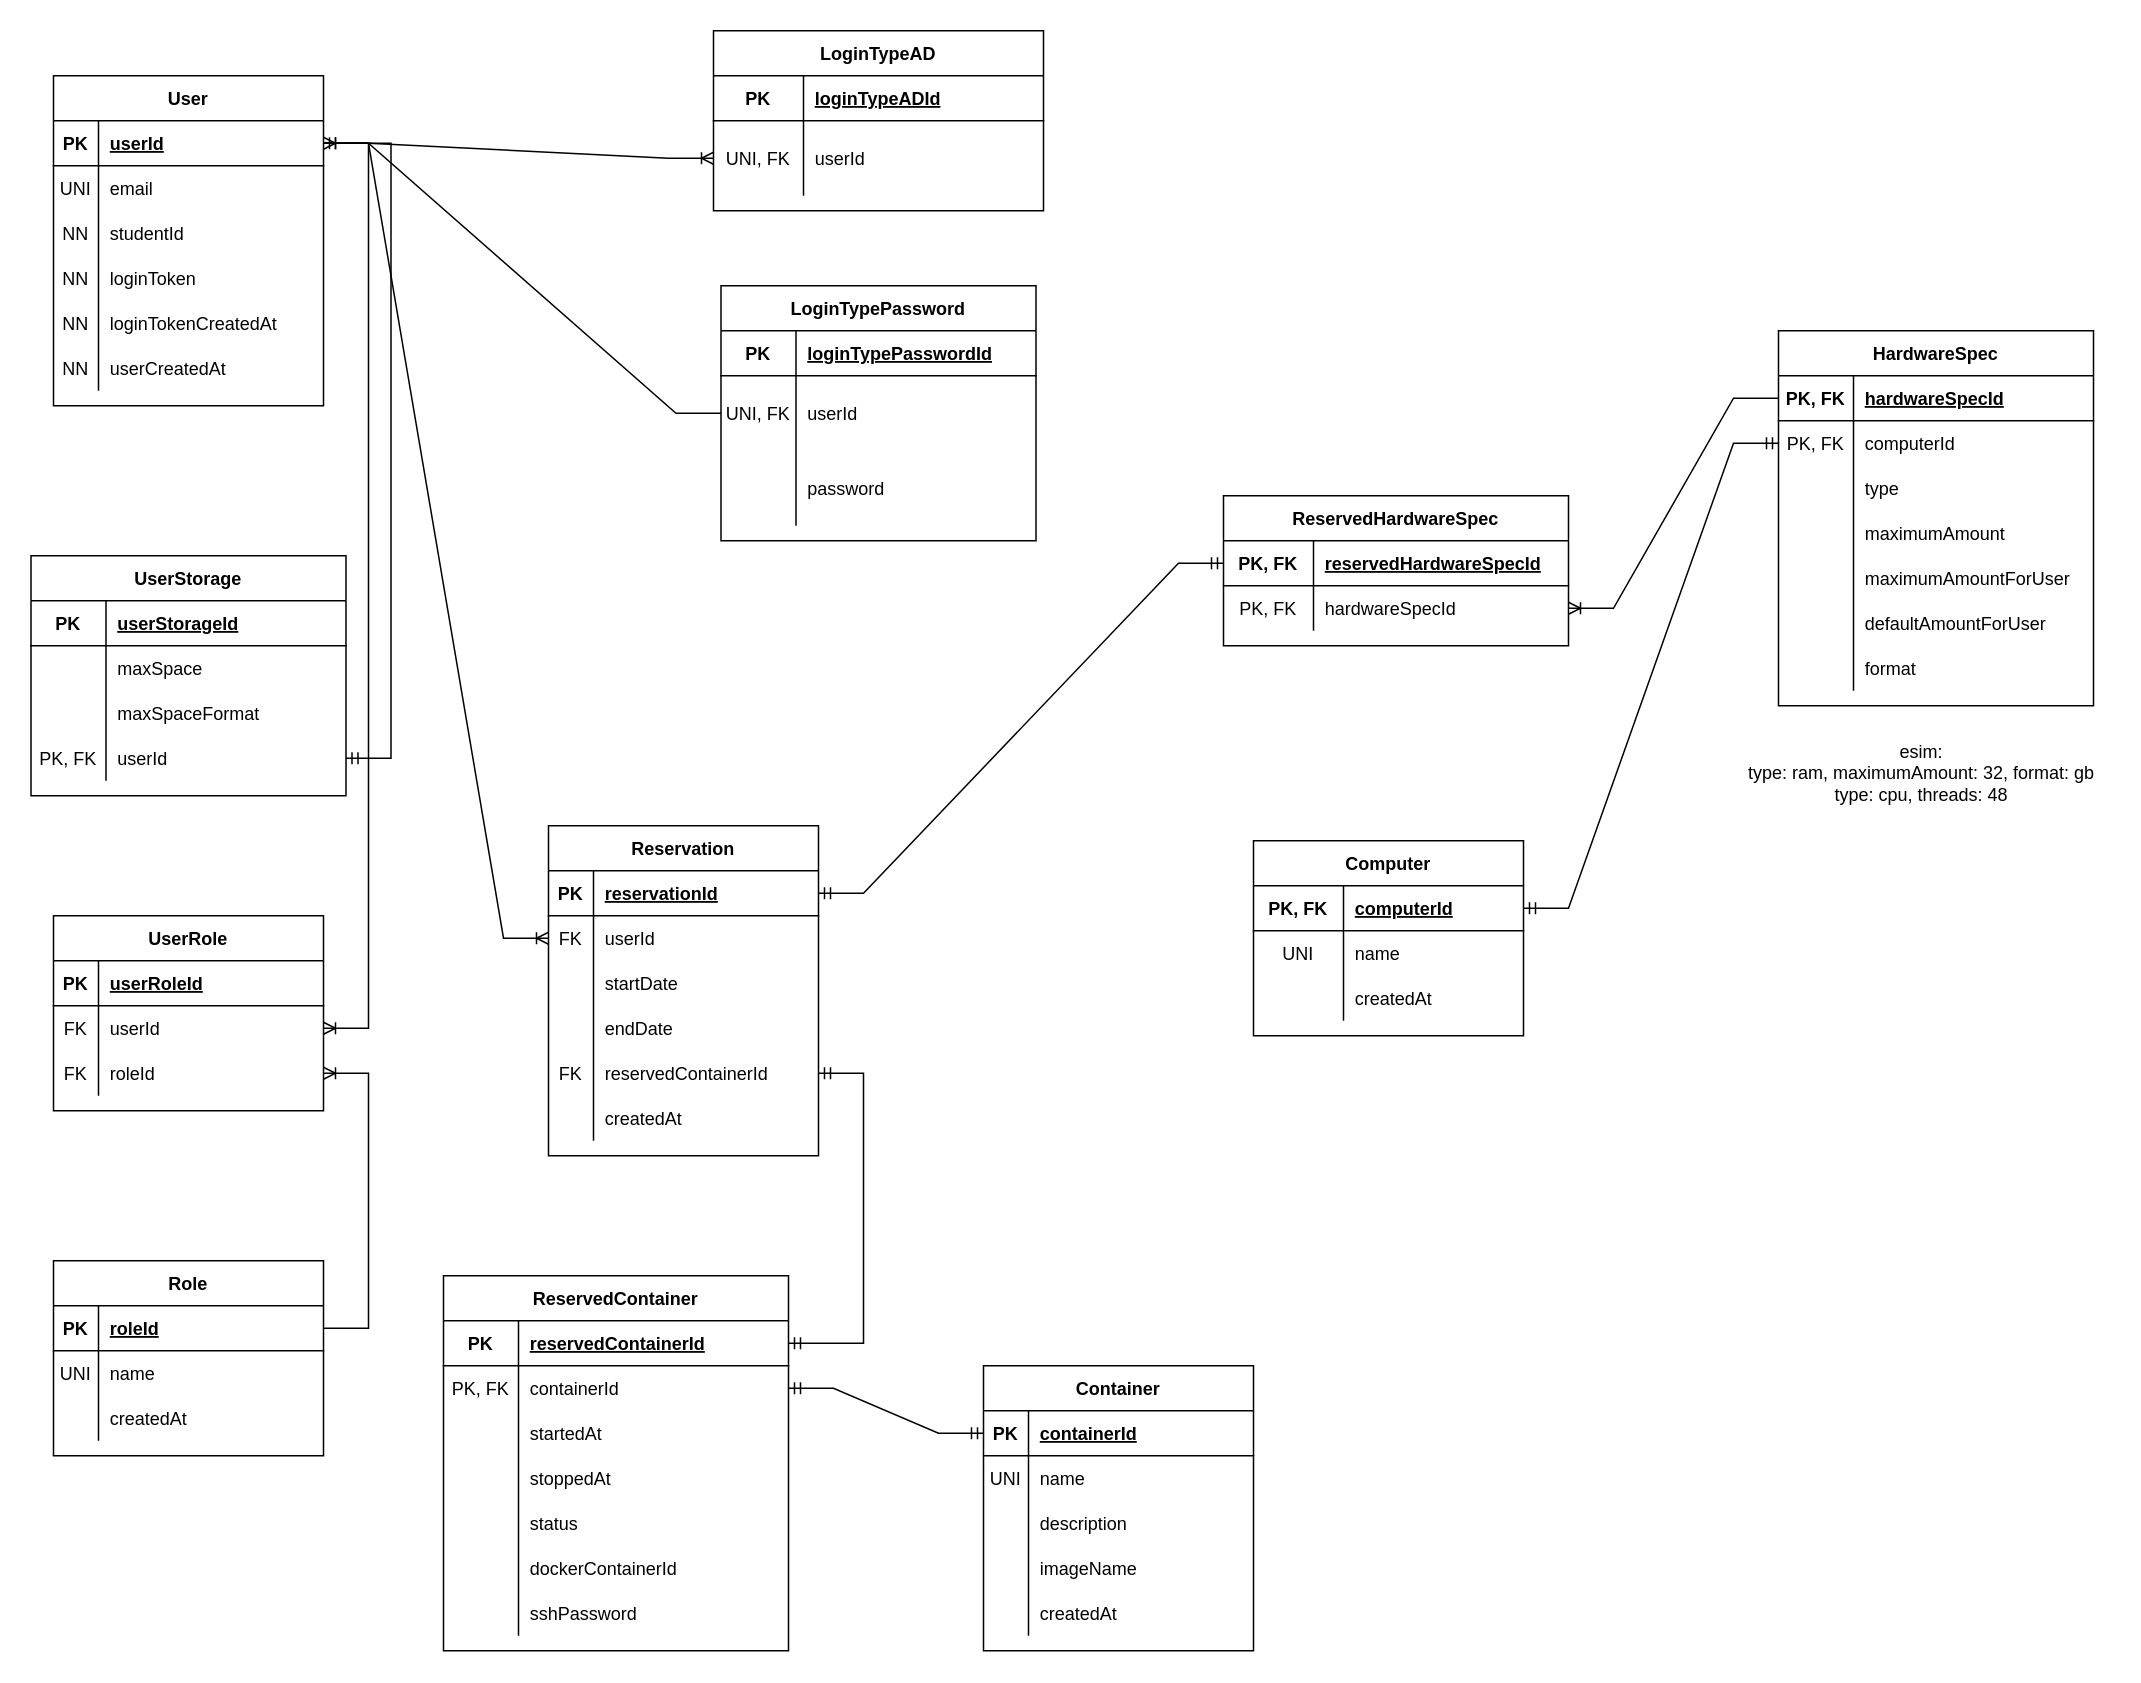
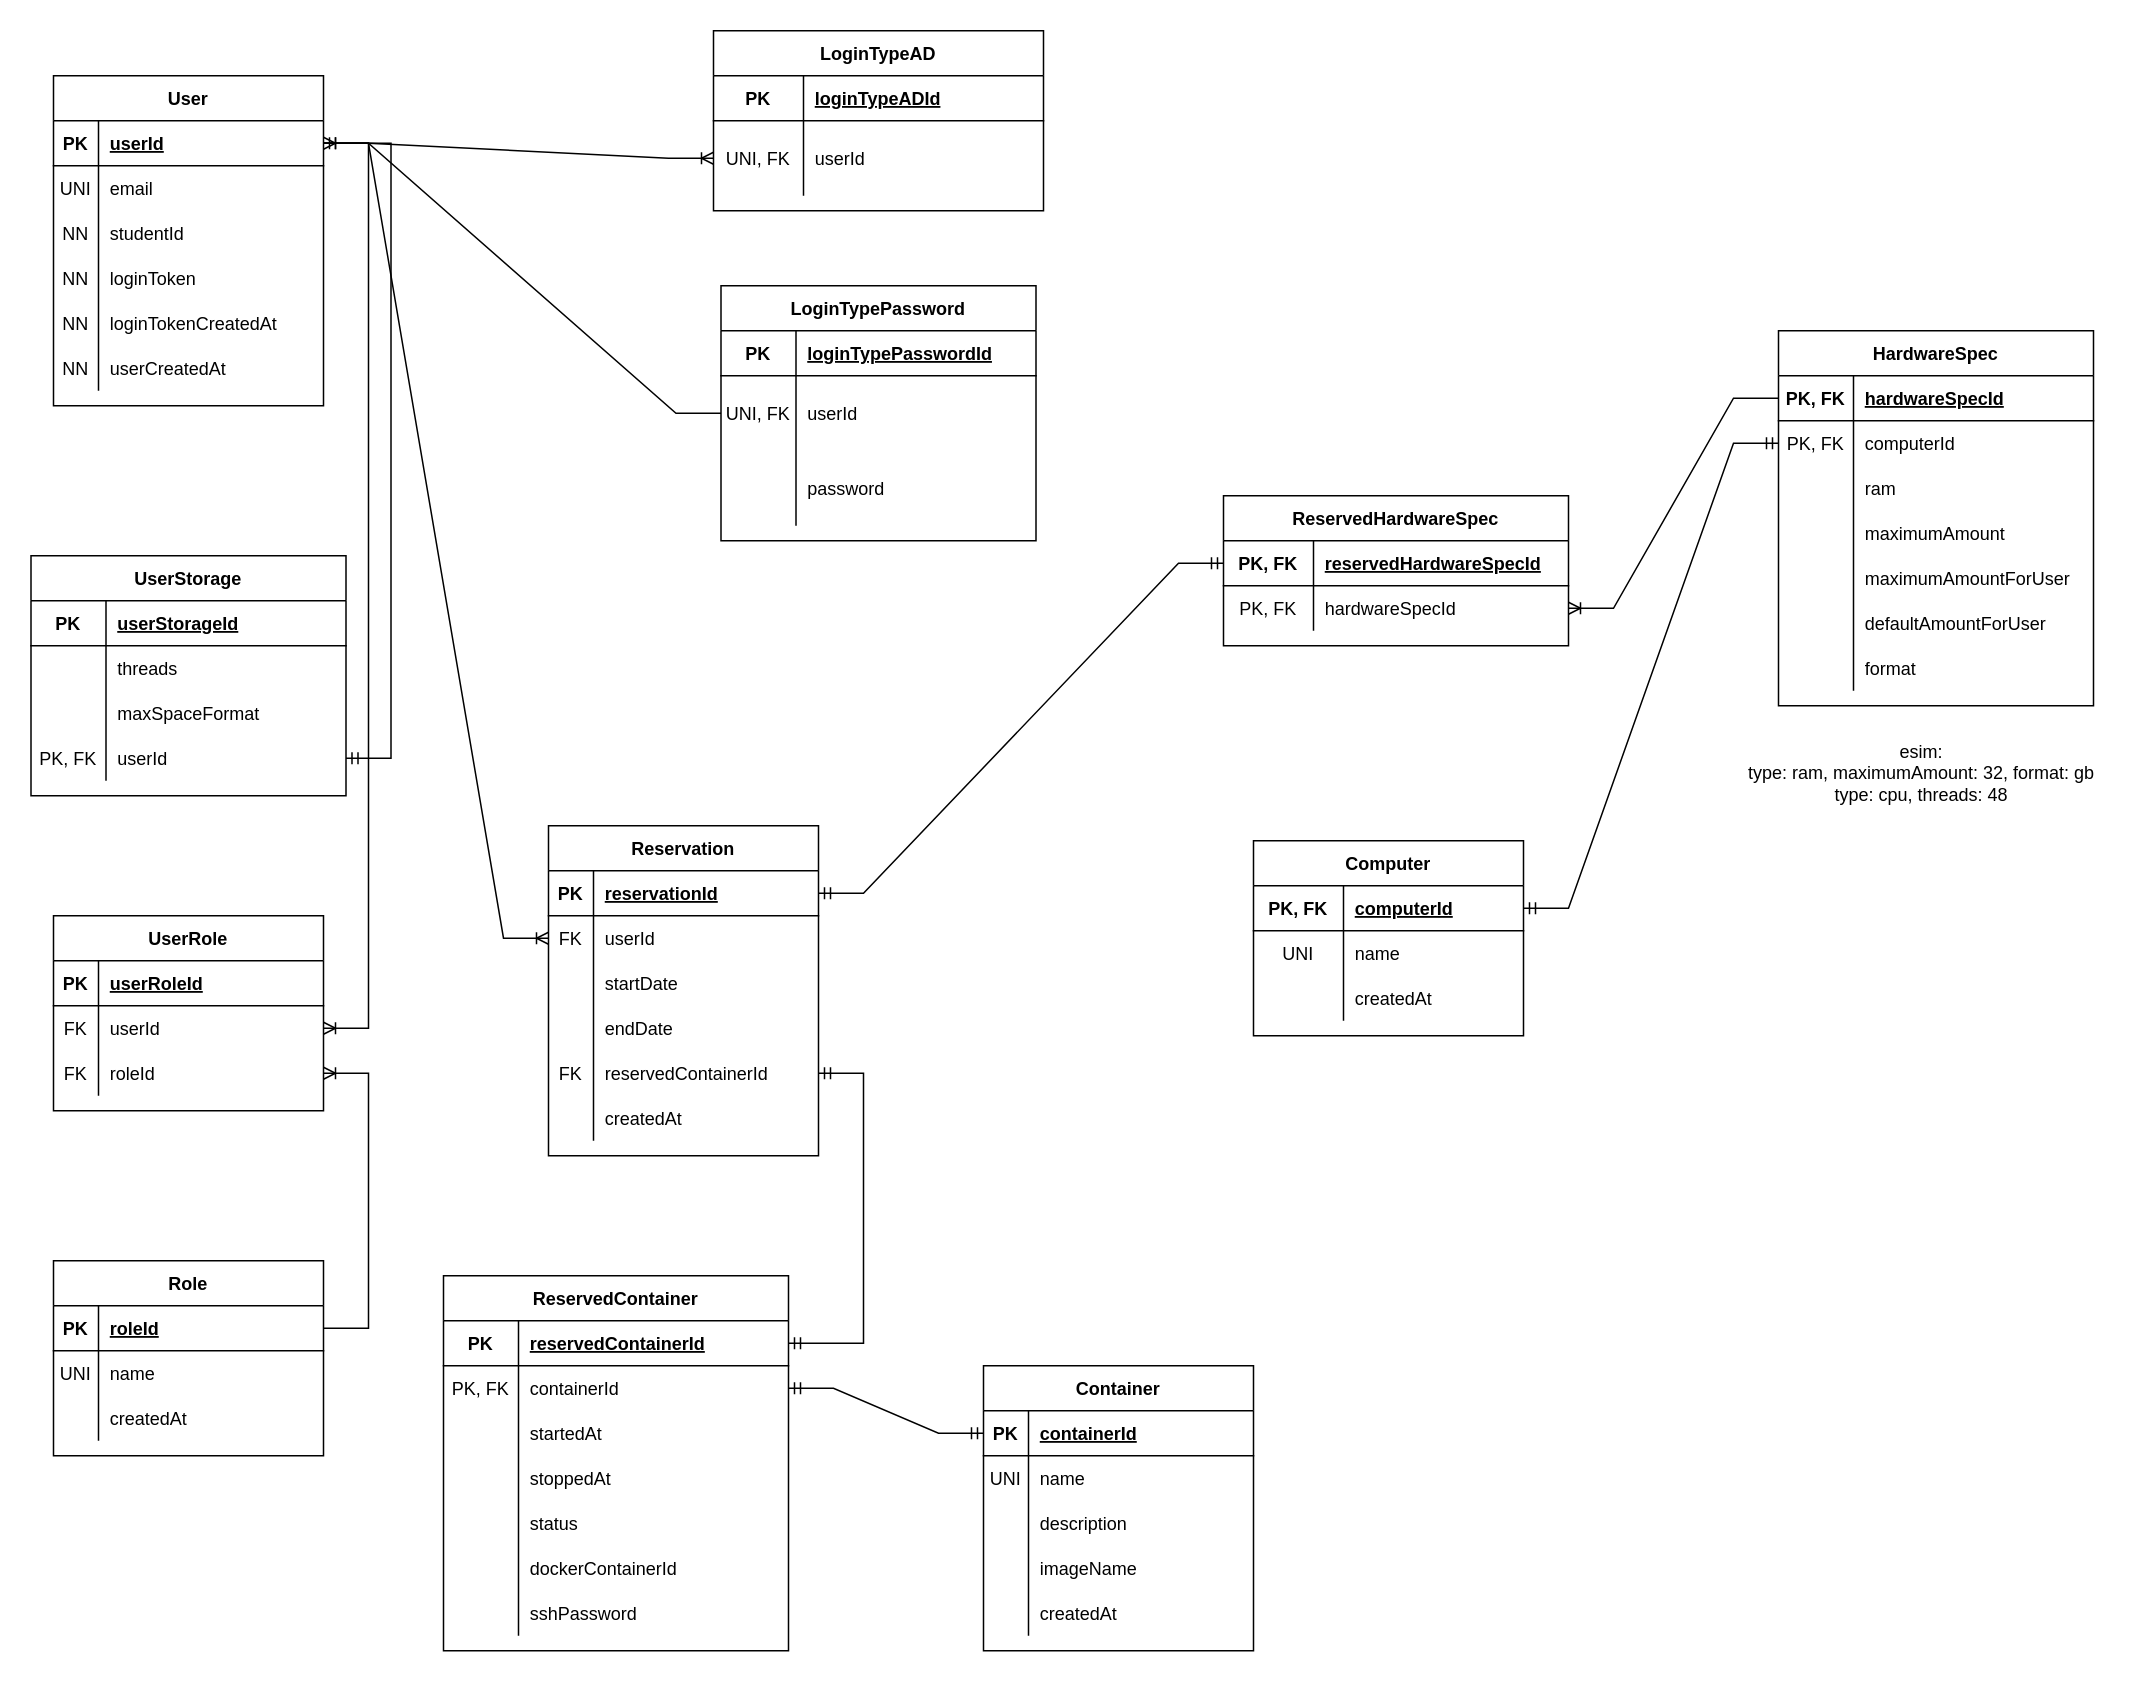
- <mxCell id="69" value="type" style="shape=partialRectangle;connectable=0;fillColor=none;top=0;left=0;bottom=0;right=0;align=left;spacingLeft=6;overflow=hidden;" parent="67" vertex="1"><mxGeometry x="50" width="160" height="30" as="geometry"><mxRectangle width="160" height="30" as="alternateBounds" /></mxGeometry></mxCell>
+ <mxCell id="69" value="ram" style="shape=partialRectangle;connectable=0;fillColor=none;top=0;left=0;bottom=0;right=0;align=left;spacingLeft=6;overflow=hidden;" parent="67" vertex="1"><mxGeometry x="50" width="160" height="30" as="geometry"><mxRectangle width="160" height="30" as="alternateBounds" /></mxGeometry></mxCell>
- <mxCell id="152" value="maxSpace" style="shape=partialRectangle;connectable=0;fillColor=none;top=0;left=0;bottom=0;right=0;align=left;spacingLeft=6;overflow=hidden;" parent="150" vertex="1"><mxGeometry x="50" width="160" height="30" as="geometry"><mxRectangle width="160" height="30" as="alternateBounds" /></mxGeometry></mxCell>
+ <mxCell id="152" value="threads" style="shape=partialRectangle;connectable=0;fillColor=none;top=0;left=0;bottom=0;right=0;align=left;spacingLeft=6;overflow=hidden;" parent="150" vertex="1"><mxGeometry x="50" width="160" height="30" as="geometry"><mxRectangle width="160" height="30" as="alternateBounds" /></mxGeometry></mxCell>
